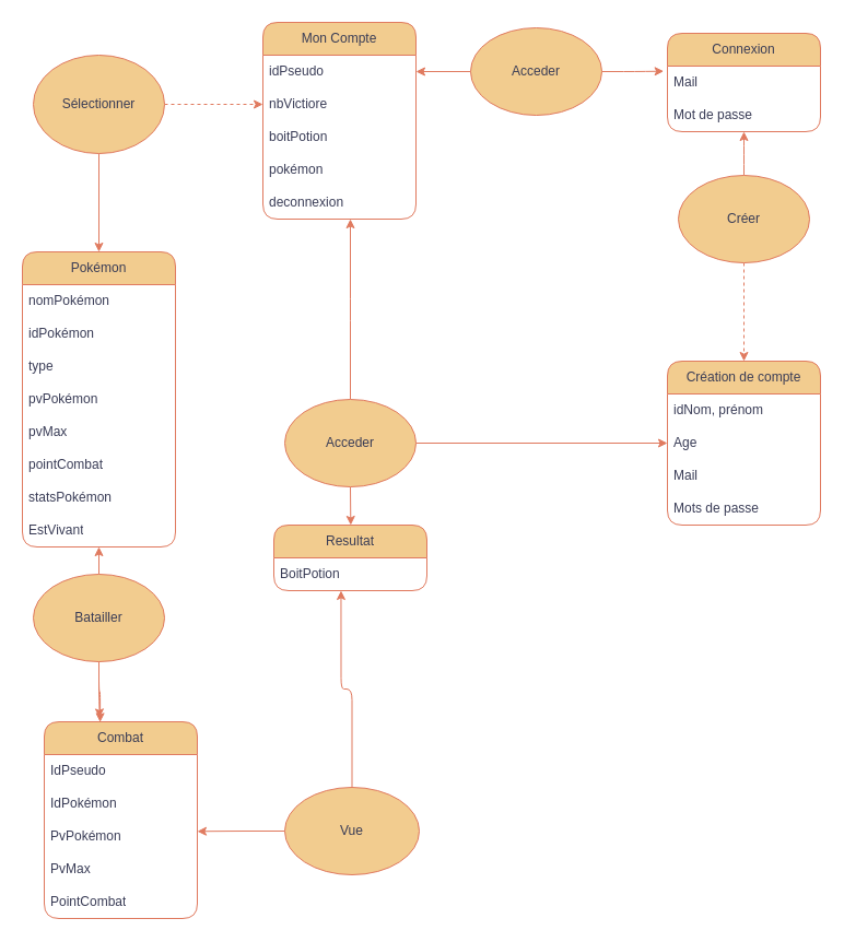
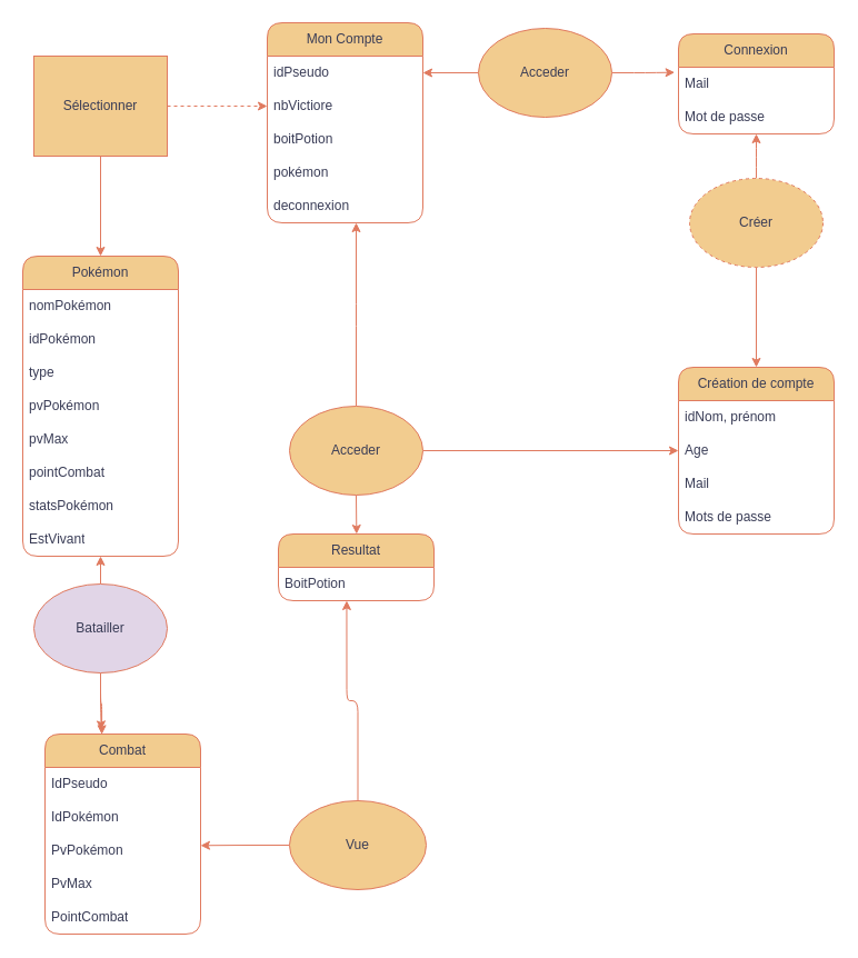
- <mxCell id="24" value="Sélectionner" style="ellipse;whiteSpace=wrap;html=1;rounded=1;labelBackgroundColor=none;fillColor=#F2CC8F;strokeColor=#E07A5F;fontColor=#393C56;" parent="1" vertex="1"><mxGeometry x="30" y="50" width="120" height="90" as="geometry" /></mxCell>
+ <mxCell id="24" value="Sélectionner" style="whiteSpace=wrap;html=1;labelBackgroundColor=none;fillColor=#F2CC8F;strokeColor=#E07A5F;fontColor=#393C56;rounded=0;" parent="1" vertex="1"><mxGeometry x="30" y="50" width="120" height="90" as="geometry" /></mxCell>
- <mxCell id="16" value="Créer" style="ellipse;whiteSpace=wrap;html=1;rounded=1;labelBackgroundColor=none;fillColor=#F2CC8F;strokeColor=#E07A5F;fontColor=#393C56;" parent="1" vertex="1"><mxGeometry x="620" y="160" width="120" height="80" as="geometry" /></mxCell>
+ <mxCell id="16" value="Créer" style="ellipse;whiteSpace=wrap;html=1;rounded=1;labelBackgroundColor=none;fillColor=#F2CC8F;strokeColor=#E07A5F;fontColor=#393C56;dashed=1;" parent="1" vertex="1"><mxGeometry x="620" y="160" width="120" height="80" as="geometry" /></mxCell>
- <mxCell id="14" style="edgeStyle=orthogonalEdgeStyle;rounded=1;orthogonalLoop=1;jettySize=auto;html=1;exitX=0.5;exitY=1;exitDx=0;exitDy=0;entryX=0.5;entryY=0;entryDx=0;entryDy=0;labelBackgroundColor=none;strokeColor=#E07A5F;fontColor=default;dashed=1;" parent="1" source="16" target="17" edge="1"><mxGeometry relative="1" as="geometry" /></mxCell>
+ <mxCell id="14" style="edgeStyle=orthogonalEdgeStyle;rounded=1;orthogonalLoop=1;jettySize=auto;html=1;exitX=0.5;exitY=1;exitDx=0;exitDy=0;entryX=0.5;entryY=0;entryDx=0;entryDy=0;labelBackgroundColor=none;strokeColor=#E07A5F;fontColor=default;" parent="1" source="16" target="17" edge="1"><mxGeometry relative="1" as="geometry" /></mxCell>
- <mxCell id="41" value="Batailler" style="ellipse;whiteSpace=wrap;html=1;rounded=1;labelBackgroundColor=none;fillColor=#F2CC8F;strokeColor=#E07A5F;fontColor=#393C56;" parent="1" vertex="1"><mxGeometry x="30" y="525" width="120" height="80" as="geometry" /></mxCell>
+ <mxCell id="41" value="Batailler" style="ellipse;whiteSpace=wrap;html=1;rounded=1;labelBackgroundColor=none;fillColor=#e1d5e7;strokeColor=#E07A5F;fontColor=#393C56;" parent="1" vertex="1"><mxGeometry x="30" y="525" width="120" height="80" as="geometry" /></mxCell>
